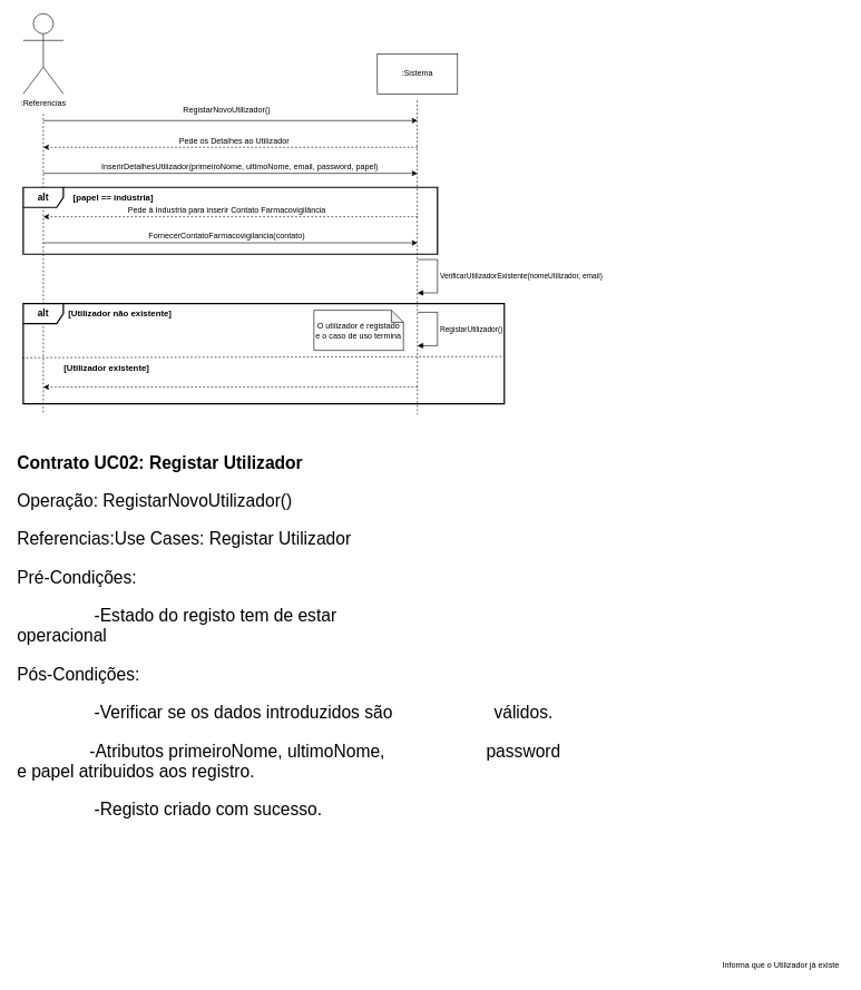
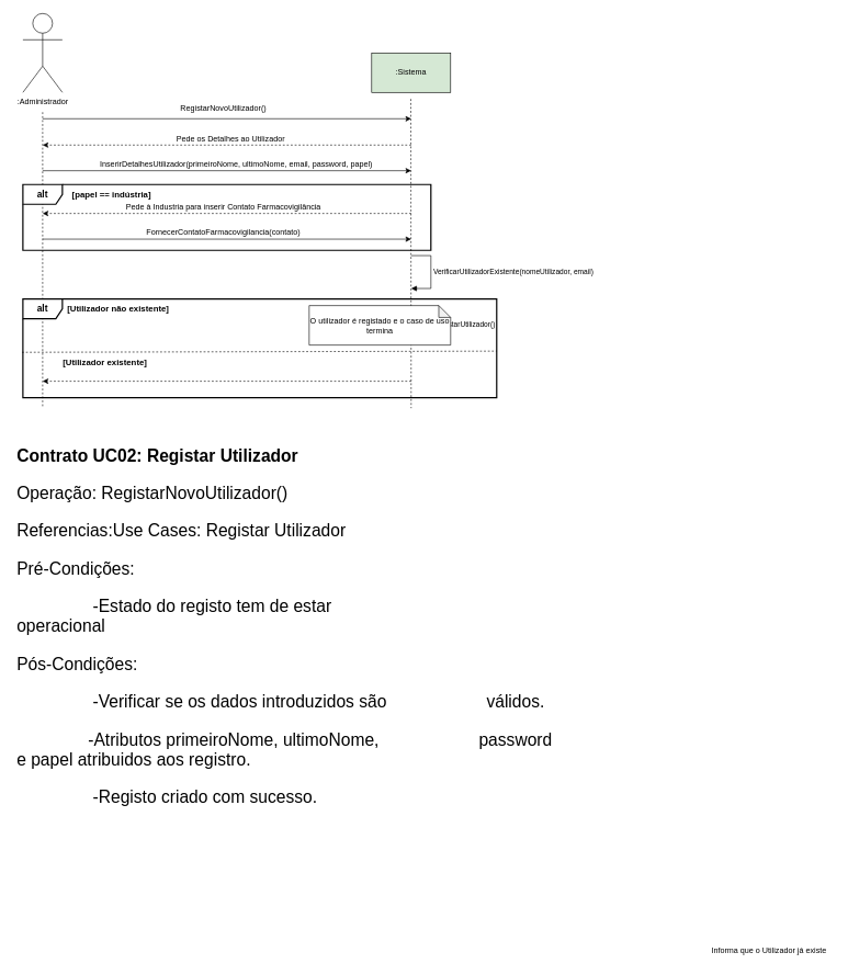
- <mxCell id="3" value=":Sistema" style="rounded=0;whiteSpace=wrap;html=1;" parent="1" vertex="1"><mxGeometry x="564" y="80" width="120" height="60" as="geometry" /></mxCell>
+ <mxCell id="3" value=":Sistema" style="rounded=0;whiteSpace=wrap;html=1;fillColor=#d5e8d4;" parent="1" vertex="1"><mxGeometry x="564" y="80" width="120" height="60" as="geometry" /></mxCell>
- <mxCell id="2" value=":Referencias" style="shape=umlActor;verticalLabelPosition=bottom;verticalAlign=top;html=1;outlineConnect=0;" parent="1" vertex="1"><mxGeometry x="34" y="20" width="60" height="120" as="geometry" /></mxCell>
+ <mxCell id="2" value=":Administrador" style="shape=umlActor;verticalLabelPosition=bottom;verticalAlign=top;html=1;outlineConnect=0;" parent="1" vertex="1"><mxGeometry x="34" y="20" width="60" height="120" as="geometry" /></mxCell>
- <mxCell id="20" value="O utilizador é registado e o caso de uso termina" style="shape=note;whiteSpace=wrap;html=1;backgroundOutline=1;darkOpacity=0.05;size=18;" parent="1" vertex="1"><mxGeometry x="469" y="464" width="134" height="60" as="geometry" /></mxCell>
+ <mxCell id="20" value="O utilizador é registado e o caso de uso termina" style="shape=note;whiteSpace=wrap;html=1;backgroundOutline=1;darkOpacity=0.05;size=18;" parent="1" vertex="1"><mxGeometry x="469" y="464" width="215" height="60" as="geometry" /></mxCell>
